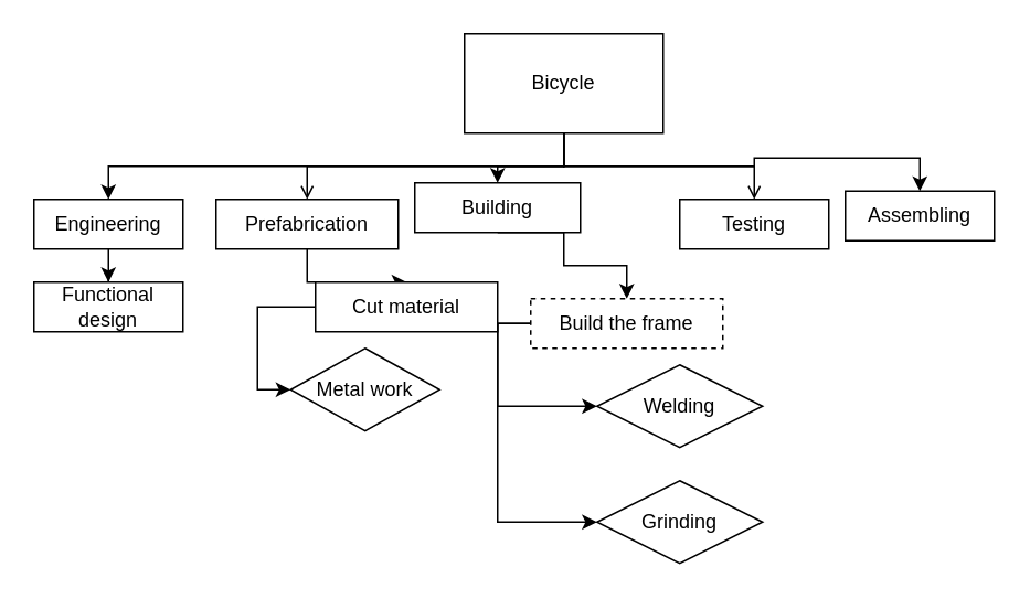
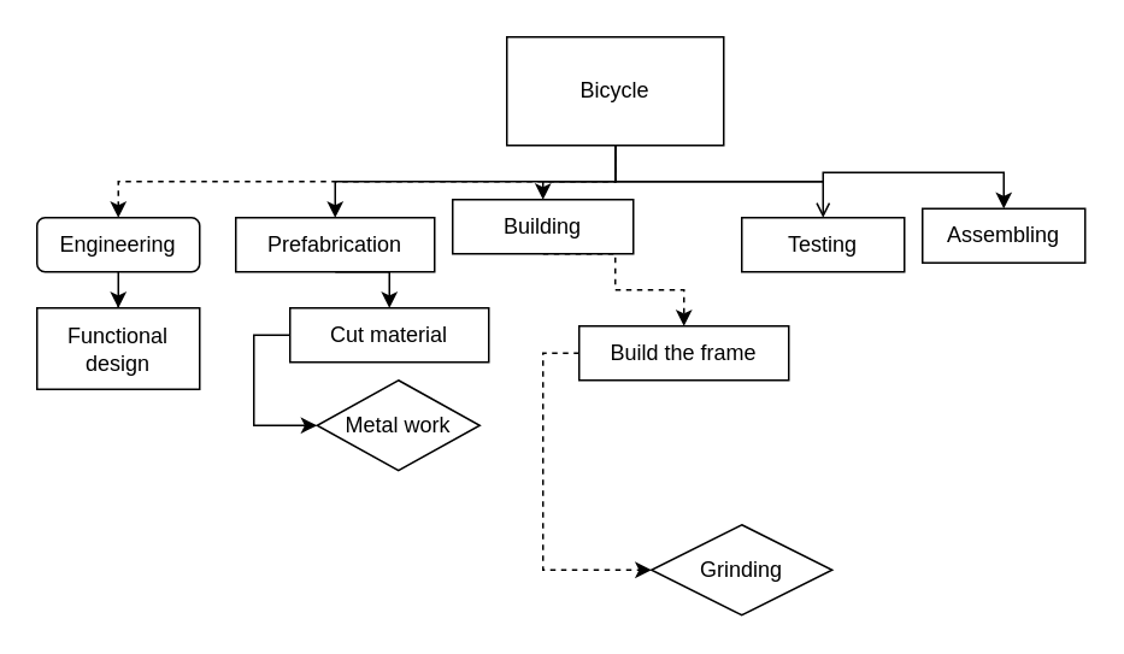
- <mxCell id="2" style="edgeStyle=orthogonalEdgeStyle;rounded=0;orthogonalLoop=1;jettySize=auto;html=1;exitX=0.5;exitY=1;exitDx=0;exitDy=0;" edge="1" parent="1" source="7" target="9"><mxGeometry relative="1" as="geometry" /></mxCell>
+ <mxCell id="2" style="edgeStyle=orthogonalEdgeStyle;rounded=0;orthogonalLoop=1;jettySize=auto;html=1;exitX=0.5;exitY=1;exitDx=0;exitDy=0;dashed=1;" edge="1" parent="1" source="7" target="9"><mxGeometry relative="1" as="geometry" /></mxCell>
- <mxCell id="3" style="edgeStyle=orthogonalEdgeStyle;rounded=0;orthogonalLoop=1;jettySize=auto;html=1;exitX=0.5;exitY=1;exitDx=0;exitDy=0;entryX=0.5;entryY=0;entryDx=0;entryDy=0;endArrow=open;" edge="1" parent="1" source="7" target="11"><mxGeometry relative="1" as="geometry" /></mxCell>
+ <mxCell id="3" style="edgeStyle=orthogonalEdgeStyle;rounded=0;orthogonalLoop=1;jettySize=auto;html=1;exitX=0.5;exitY=1;exitDx=0;exitDy=0;entryX=0.5;entryY=0;entryDx=0;entryDy=0;" edge="1" parent="1" source="7" target="11"><mxGeometry relative="1" as="geometry" /></mxCell>
- <mxCell id="9" value="Engineering" style="rounded=0;whiteSpace=wrap;html=1;" vertex="1" parent="1"><mxGeometry x="20" y="120" width="90" height="30" as="geometry" /></mxCell>
+ <mxCell id="9" value="Engineering" style="whiteSpace=wrap;html=1;rounded=1;" vertex="1" parent="1"><mxGeometry x="20" y="120" width="90" height="30" as="geometry" /></mxCell>
- <mxCell id="12" style="edgeStyle=orthogonalEdgeStyle;rounded=0;orthogonalLoop=1;jettySize=auto;html=1;exitX=0.5;exitY=1;exitDx=0;exitDy=0;entryX=0.5;entryY=0;entryDx=0;entryDy=0;" edge="1" parent="1" source="13" target="24"><mxGeometry relative="1" as="geometry"><Array as="points"><mxPoint x="340" y="160" /><mxPoint x="378" y="160" /></Array></mxGeometry></mxCell>
+ <mxCell id="12" style="edgeStyle=orthogonalEdgeStyle;rounded=0;orthogonalLoop=1;jettySize=auto;html=1;exitX=0.5;exitY=1;exitDx=0;exitDy=0;entryX=0.5;entryY=0;entryDx=0;entryDy=0;dashed=1;" edge="1" parent="1" source="13" target="24"><mxGeometry relative="1" as="geometry"><Array as="points"><mxPoint x="340" y="160" /><mxPoint x="378" y="160" /></Array></mxGeometry></mxCell>
- <mxCell id="16" value="Functional design" style="rounded=0;whiteSpace=wrap;html=1;" vertex="1" parent="1"><mxGeometry x="20" y="170" width="90" height="30" as="geometry" /></mxCell>
+ <mxCell id="16" value="Functional design" style="rounded=0;whiteSpace=wrap;html=1;" vertex="1" parent="1"><mxGeometry x="20" y="170" width="90" height="45" as="geometry" /></mxCell>
- <mxCell id="18" value="Cut material" style="rounded=0;whiteSpace=wrap;html=1;" vertex="1" parent="1"><mxGeometry x="190" y="170" width="110" height="30" as="geometry" /></mxCell>
+ <mxCell id="18" value="Cut material" style="rounded=0;whiteSpace=wrap;html=1;" vertex="1" parent="1"><mxGeometry x="160" y="170" width="110" height="30" as="geometry" /></mxCell>
- <mxCell id="24" value="Build the frame" style="rounded=0;whiteSpace=wrap;html=1;dashed=1;" vertex="1" parent="1"><mxGeometry x="320" y="180" width="116" height="30" as="geometry" /></mxCell>
+ <mxCell id="24" value="Build the frame" style="rounded=0;whiteSpace=wrap;html=1;" vertex="1" parent="1"><mxGeometry x="320" y="180" width="116" height="30" as="geometry" /></mxCell>
- <mxCell id="22" style="edgeStyle=orthogonalEdgeStyle;rounded=0;orthogonalLoop=1;jettySize=auto;html=1;exitX=0;exitY=0.5;exitDx=0;exitDy=0;entryX=0;entryY=0.5;entryDx=0;entryDy=0;" edge="1" parent="1" source="24" target="20"><mxGeometry relative="1" as="geometry" /></mxCell>
- <mxCell id="20" value="Welding" style="rhombus;whiteSpace=wrap;html=1;rounded=0;" vertex="1" parent="1"><mxGeometry x="360" y="220" width="100" height="50" as="geometry" /></mxCell>
- <mxCell id="23" style="edgeStyle=orthogonalEdgeStyle;rounded=0;orthogonalLoop=1;jettySize=auto;html=1;exitX=0;exitY=0.5;exitDx=0;exitDy=0;entryX=0;entryY=0.5;entryDx=0;entryDy=0;" edge="1" parent="1" source="24" target="21"><mxGeometry relative="1" as="geometry" /></mxCell>
+ <mxCell id="23" style="edgeStyle=orthogonalEdgeStyle;rounded=0;orthogonalLoop=1;jettySize=auto;html=1;exitX=0;exitY=0.5;exitDx=0;exitDy=0;entryX=0;entryY=0.5;entryDx=0;entryDy=0;dashed=1;" edge="1" parent="1" source="24" target="21"><mxGeometry relative="1" as="geometry" /></mxCell>
